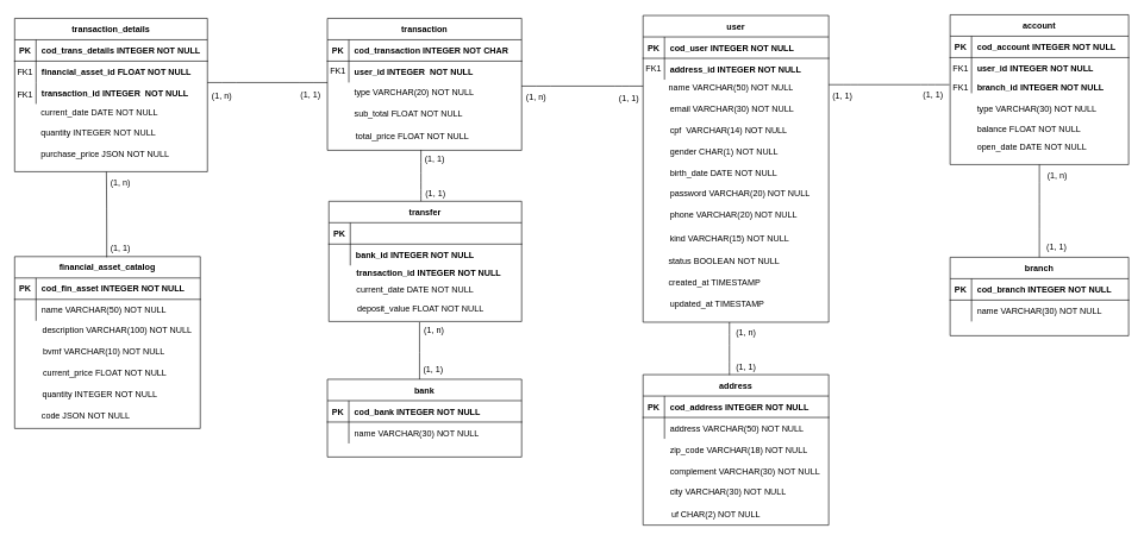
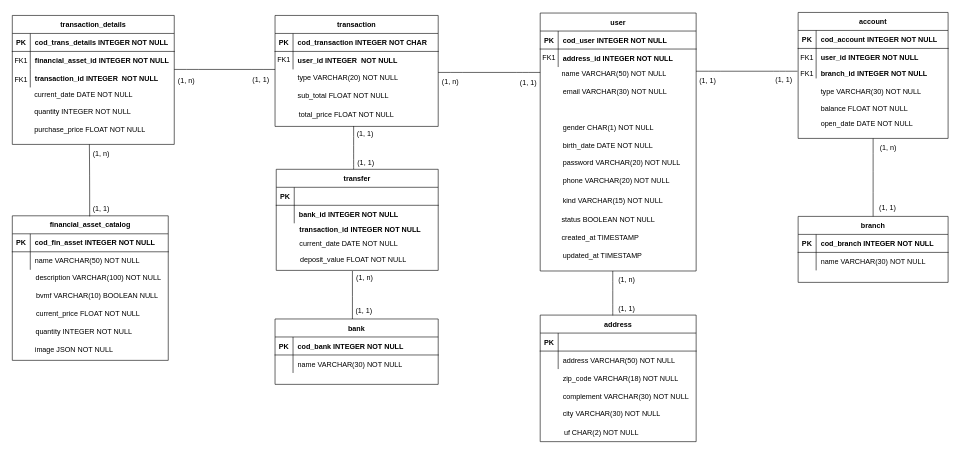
- <mxCell id="8" value="financial_asset_id FLOAT NOT NULL" style="shape=partialRectangle;overflow=hidden;connectable=0;fillColor=none;top=0;left=0;bottom=0;right=0;align=left;spacingLeft=6;fontStyle=1" parent="6" vertex="1"><mxGeometry x="30" width="240" height="30" as="geometry"><mxRectangle width="240" height="30" as="alternateBounds" /></mxGeometry></mxCell>
+ <mxCell id="8" value="financial_asset_id INTEGER NOT NULL" style="shape=partialRectangle;overflow=hidden;connectable=0;fillColor=none;top=0;left=0;bottom=0;right=0;align=left;spacingLeft=6;fontStyle=1" parent="6" vertex="1"><mxGeometry x="30" width="240" height="30" as="geometry"><mxRectangle width="240" height="30" as="alternateBounds" /></mxGeometry></mxCell>
- <mxCell id="32" value="cpf  VARCHAR(14) NOT NULL" style="shape=partialRectangle;overflow=hidden;connectable=0;fillColor=none;top=0;left=0;bottom=0;right=0;align=left;spacingLeft=6;" parent="1" vertex="1"><mxGeometry x="930" y="167" width="220" height="30" as="geometry"><mxRectangle width="220" height="30" as="alternateBounds" /></mxGeometry></mxCell>
- <mxCell id="69" value="purchase_price JSON NOT NULL" style="shape=partialRectangle;overflow=hidden;connectable=0;fillColor=none;top=0;left=0;bottom=0;right=0;align=left;spacingLeft=6;" parent="1" vertex="1"><mxGeometry x="49" y="200" width="220" height="30" as="geometry"><mxRectangle width="220" height="30" as="alternateBounds" /></mxGeometry></mxCell>
+ <mxCell id="69" value="purchase_price FLOAT NOT NULL" style="shape=partialRectangle;overflow=hidden;connectable=0;fillColor=none;top=0;left=0;bottom=0;right=0;align=left;spacingLeft=6;" parent="1" vertex="1"><mxGeometry x="49" y="200" width="220" height="30" as="geometry"><mxRectangle width="220" height="30" as="alternateBounds" /></mxGeometry></mxCell>
- <mxCell id="62" value="bvmf VARCHAR(10) NOT NULL" style="shape=partialRectangle;overflow=hidden;connectable=0;fillColor=none;top=0;left=0;bottom=0;right=0;align=left;spacingLeft=6;" parent="1" vertex="1"><mxGeometry x="52" y="477" width="220" height="30" as="geometry"><mxRectangle width="220" height="30" as="alternateBounds" /></mxGeometry></mxCell>
+ <mxCell id="62" value="bvmf VARCHAR(10) BOOLEAN NULL" style="shape=partialRectangle;overflow=hidden;connectable=0;fillColor=none;top=0;left=0;bottom=0;right=0;align=left;spacingLeft=6;" parent="1" vertex="1"><mxGeometry x="52" y="477" width="220" height="30" as="geometry"><mxRectangle width="220" height="30" as="alternateBounds" /></mxGeometry></mxCell>
- <mxCell id="92" value="cod_address INTEGER NOT NULL " style="shape=partialRectangle;overflow=hidden;connectable=0;fillColor=none;top=0;left=0;bottom=0;right=0;align=left;spacingLeft=6;fontStyle=1;" parent="90" vertex="1"><mxGeometry x="30" width="230" height="30" as="geometry"><mxRectangle width="230" height="30" as="alternateBounds" /></mxGeometry></mxCell>
- <mxCell id="105" value="code JSON NOT NULL" style="shape=partialRectangle;overflow=hidden;connectable=0;fillColor=none;top=0;left=0;bottom=0;right=0;align=left;spacingLeft=6;" parent="1" vertex="1"><mxGeometry x="50" y="566" width="220" height="30" as="geometry"><mxRectangle width="220" height="30" as="alternateBounds" /></mxGeometry></mxCell>
+ <mxCell id="105" value="image JSON NOT NULL" style="shape=partialRectangle;overflow=hidden;connectable=0;fillColor=none;top=0;left=0;bottom=0;right=0;align=left;spacingLeft=6;" parent="1" vertex="1"><mxGeometry x="50" y="566" width="220" height="30" as="geometry"><mxRectangle width="220" height="30" as="alternateBounds" /></mxGeometry></mxCell>
